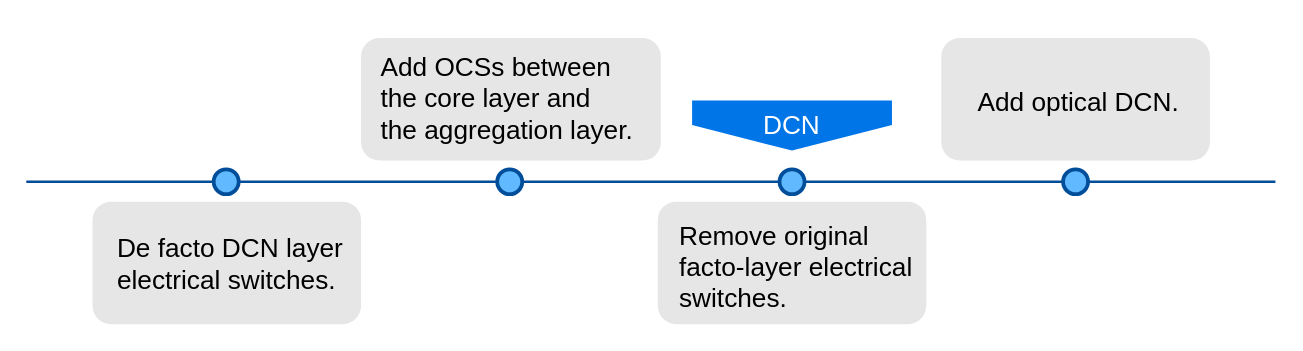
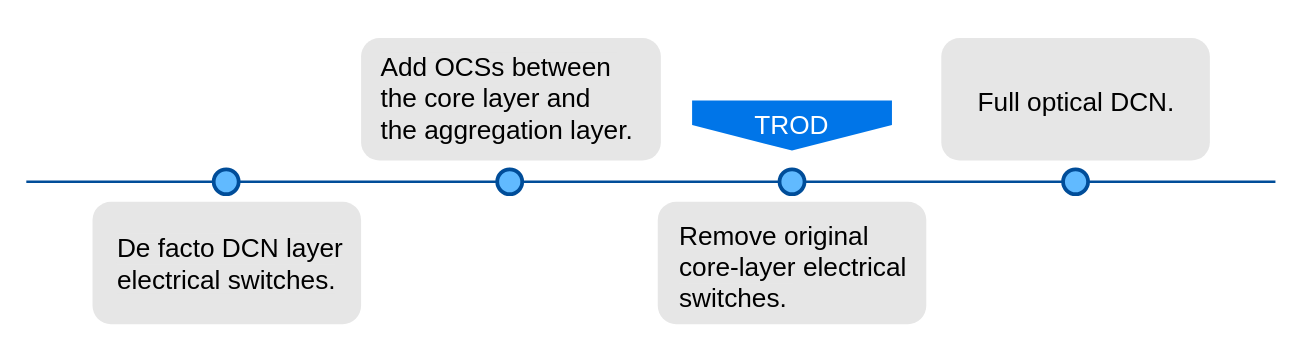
- <mxCell id="15" value="&lt;h1 style=&quot;color: rgb(0 , 0 , 0) ; font-family: &amp;#34;helvetica&amp;#34; ; font-style: normal ; letter-spacing: normal ; text-align: left ; text-indent: 0px ; text-transform: none ; word-spacing: 0px ; font-size: 21px&quot;&gt;&lt;span style=&quot;font-weight: 400 ; background-color: rgb(230 , 230 , 230)&quot;&gt;Add optical DCN.&lt;/span&gt;&lt;/h1&gt;" style="text;whiteSpace=wrap;html=1;fillColor=none;" parent="1" vertex="1"><mxGeometry x="780" y="48" width="200" height="80" as="geometry" /></mxCell>
+ <mxCell id="15" value="&lt;h1 style=&quot;color: rgb(0 , 0 , 0) ; font-family: &amp;#34;helvetica&amp;#34; ; font-style: normal ; letter-spacing: normal ; text-align: left ; text-indent: 0px ; text-transform: none ; word-spacing: 0px ; font-size: 21px&quot;&gt;&lt;span style=&quot;font-weight: 400 ; background-color: rgb(230 , 230 , 230)&quot;&gt;Full optical DCN.&lt;/span&gt;&lt;/h1&gt;" style="text;whiteSpace=wrap;html=1;fillColor=none;" parent="1" vertex="1"><mxGeometry x="780" y="48" width="200" height="80" as="geometry" /></mxCell>
- <mxCell id="3" value="&lt;span&gt;&lt;font style=&quot;font-size: 21px&quot;&gt;DCN&lt;/font&gt;&lt;/span&gt;" style="shape=offPageConnector;whiteSpace=wrap;html=1;fillColor=#0075E8;fontSize=15;fontColor=#FFFFFF;size=0.509;verticalAlign=top;strokeColor=none;" parent="1" vertex="1"><mxGeometry x="553" y="80" width="160" height="40" as="geometry" /></mxCell>
+ <mxCell id="3" value="&lt;span&gt;&lt;font style=&quot;font-size: 21px&quot;&gt;TROD&lt;/font&gt;&lt;/span&gt;" style="shape=offPageConnector;whiteSpace=wrap;html=1;fillColor=#0075E8;fontSize=15;fontColor=#FFFFFF;size=0.509;verticalAlign=top;strokeColor=none;" parent="1" vertex="1"><mxGeometry x="553" y="80" width="160" height="40" as="geometry" /></mxCell>
- <mxCell id="14" value="&lt;h1 style=&quot;color: rgb(0 , 0 , 0) ; font-family: &amp;#34;helvetica&amp;#34; ; font-style: normal ; letter-spacing: normal ; text-align: left ; text-indent: 0px ; text-transform: none ; word-spacing: 0px ; font-size: 21px&quot;&gt;&lt;span style=&quot;font-weight: 400 ; background-color: rgb(230 , 230 , 230)&quot;&gt;Remove original facto-layer electrical switches.&amp;nbsp;&lt;/span&gt;&lt;/h1&gt;" style="text;whiteSpace=wrap;html=1;fillColor=none;" parent="1" vertex="1"><mxGeometry x="540.5" y="155" width="200" height="80" as="geometry" /></mxCell>
+ <mxCell id="14" value="&lt;h1 style=&quot;color: rgb(0 , 0 , 0) ; font-family: &amp;#34;helvetica&amp;#34; ; font-style: normal ; letter-spacing: normal ; text-align: left ; text-indent: 0px ; text-transform: none ; word-spacing: 0px ; font-size: 21px&quot;&gt;&lt;span style=&quot;font-weight: 400 ; background-color: rgb(230 , 230 , 230)&quot;&gt;Remove original core-layer electrical switches.&amp;nbsp;&lt;/span&gt;&lt;/h1&gt;" style="text;whiteSpace=wrap;html=1;fillColor=none;" parent="1" vertex="1"><mxGeometry x="540.5" y="155" width="200" height="80" as="geometry" /></mxCell>
